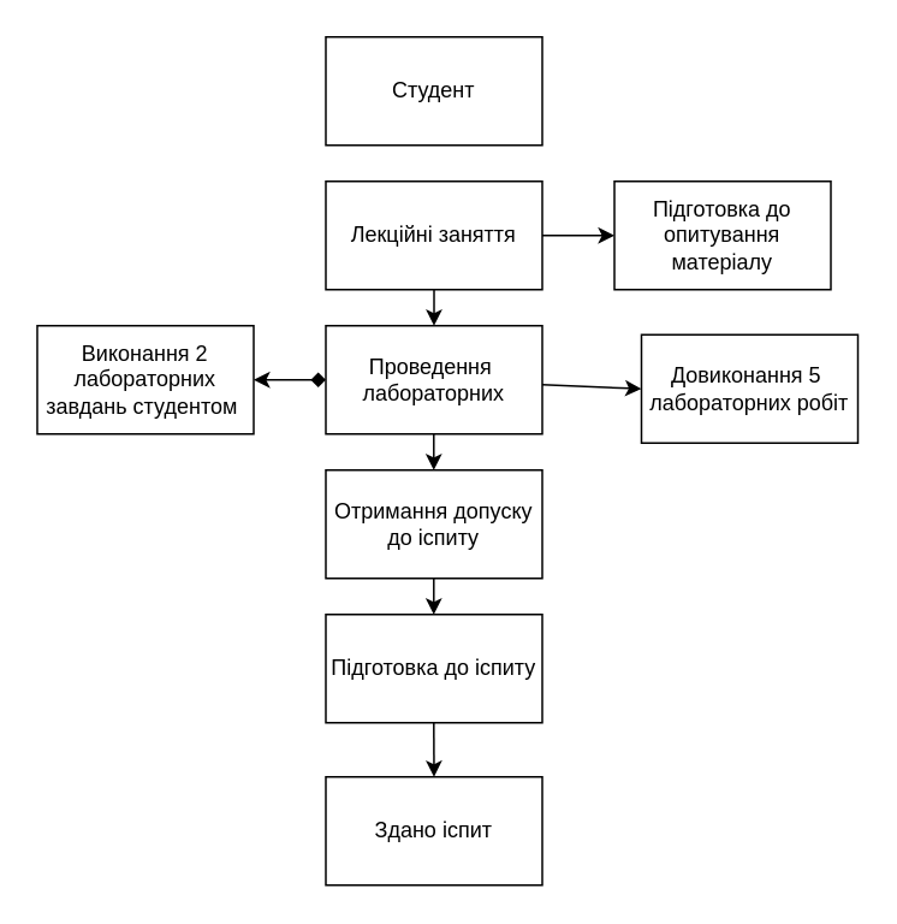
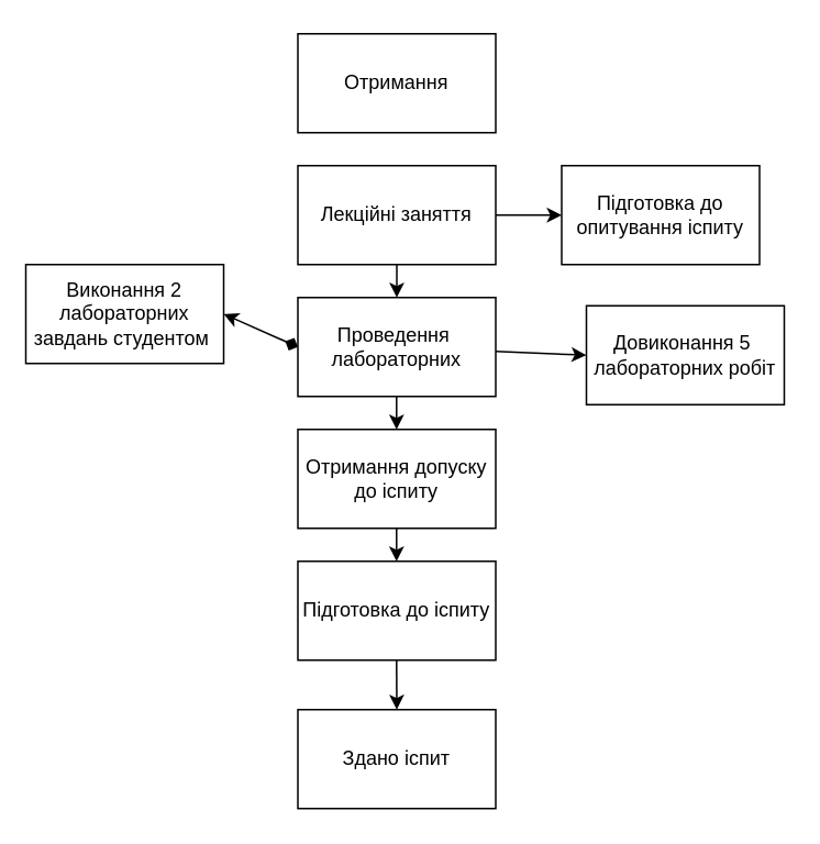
- <mxCell id="2" value="Студент" style="rounded=0;whiteSpace=wrap;html=1;" vertex="1" parent="1"><mxGeometry x="180" width="120" height="60" as="geometry" y="20" /></mxCell>
+ <mxCell id="2" value="Отримання" style="rounded=0;whiteSpace=wrap;html=1;" vertex="1" parent="1"><mxGeometry x="180" width="120" height="60" as="geometry" y="20" /></mxCell>
- <mxCell id="17" value="Підготовка до опитування матеріалу" style="rounded=0;whiteSpace=wrap;html=1;" vertex="1" parent="1"><mxGeometry x="340" y="100" width="120" height="60" as="geometry" /></mxCell>
+ <mxCell id="17" value="Підготовка до опитування іспиту" style="rounded=0;whiteSpace=wrap;html=1;" vertex="1" parent="1"><mxGeometry x="340" y="100" width="120" height="60" as="geometry" /></mxCell>
- <mxCell id="6" value="Виконання 2 лабораторних завдань студентом&amp;nbsp;" style="rounded=0;whiteSpace=wrap;html=1;" vertex="1" parent="1"><mxGeometry x="20" y="180" width="120" height="60" as="geometry" /></mxCell>
+ <mxCell id="6" value="Виконання 2 лабораторних завдань студентом&amp;nbsp;" style="rounded=0;whiteSpace=wrap;html=1;" vertex="1" parent="1"><mxGeometry x="15" y="160" width="120" height="60" as="geometry" /></mxCell>
